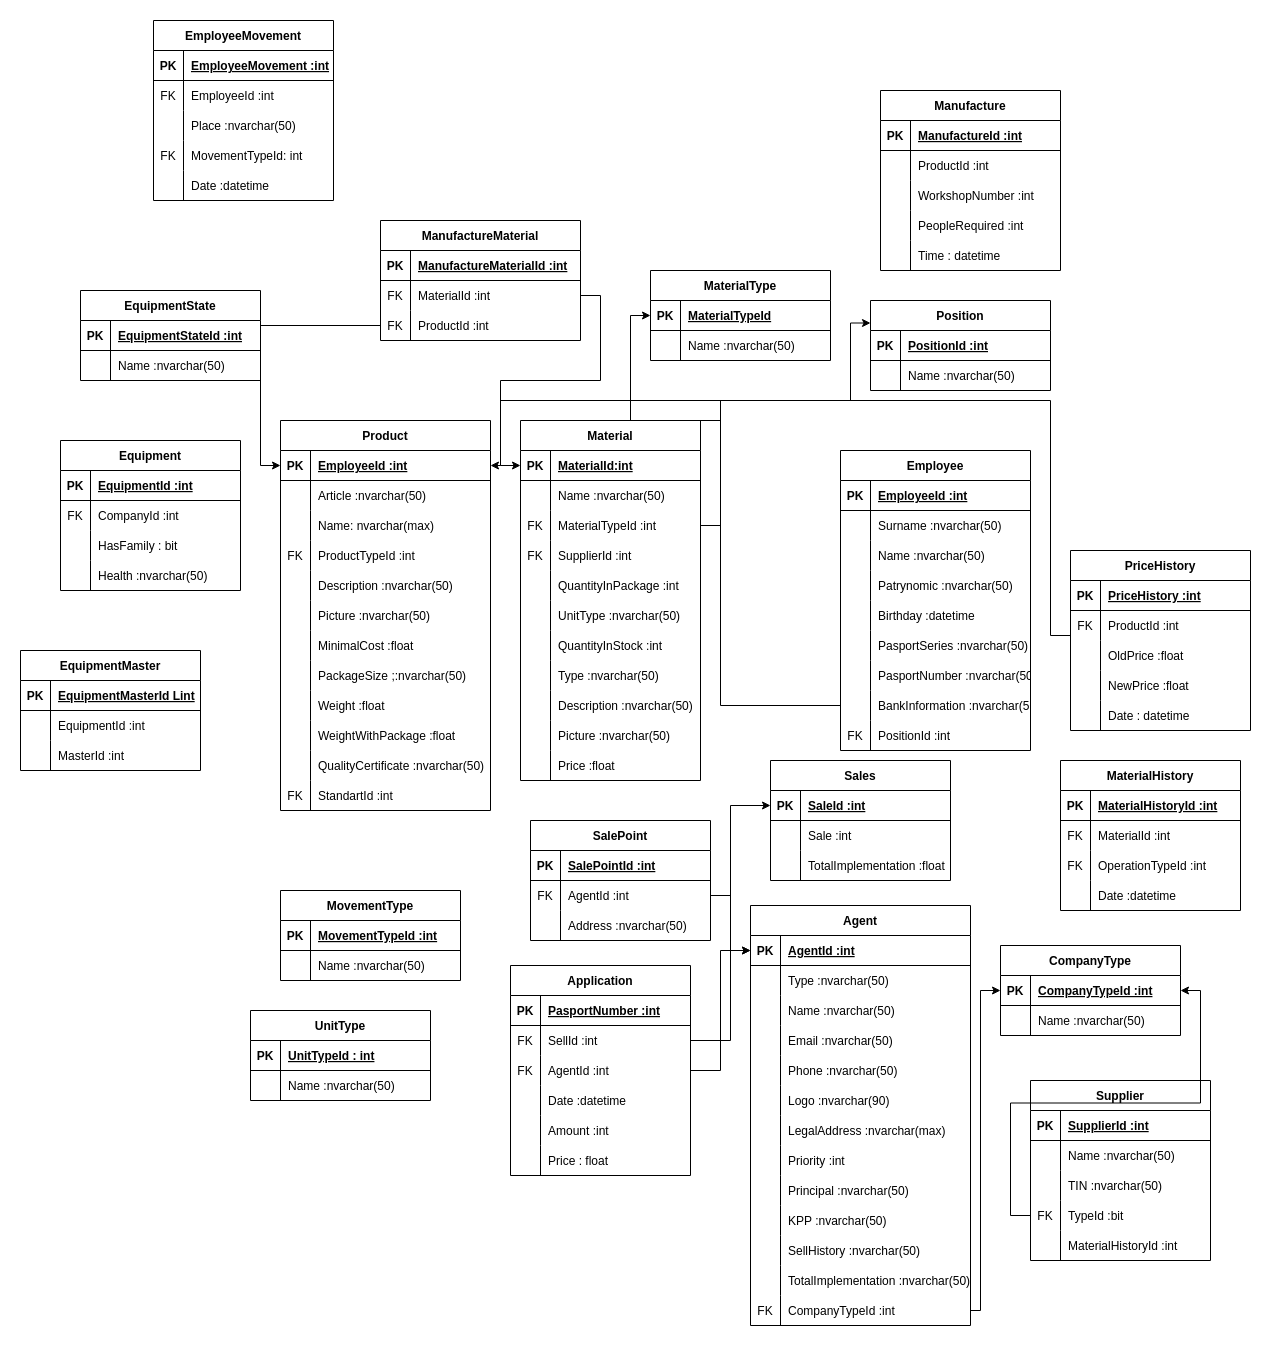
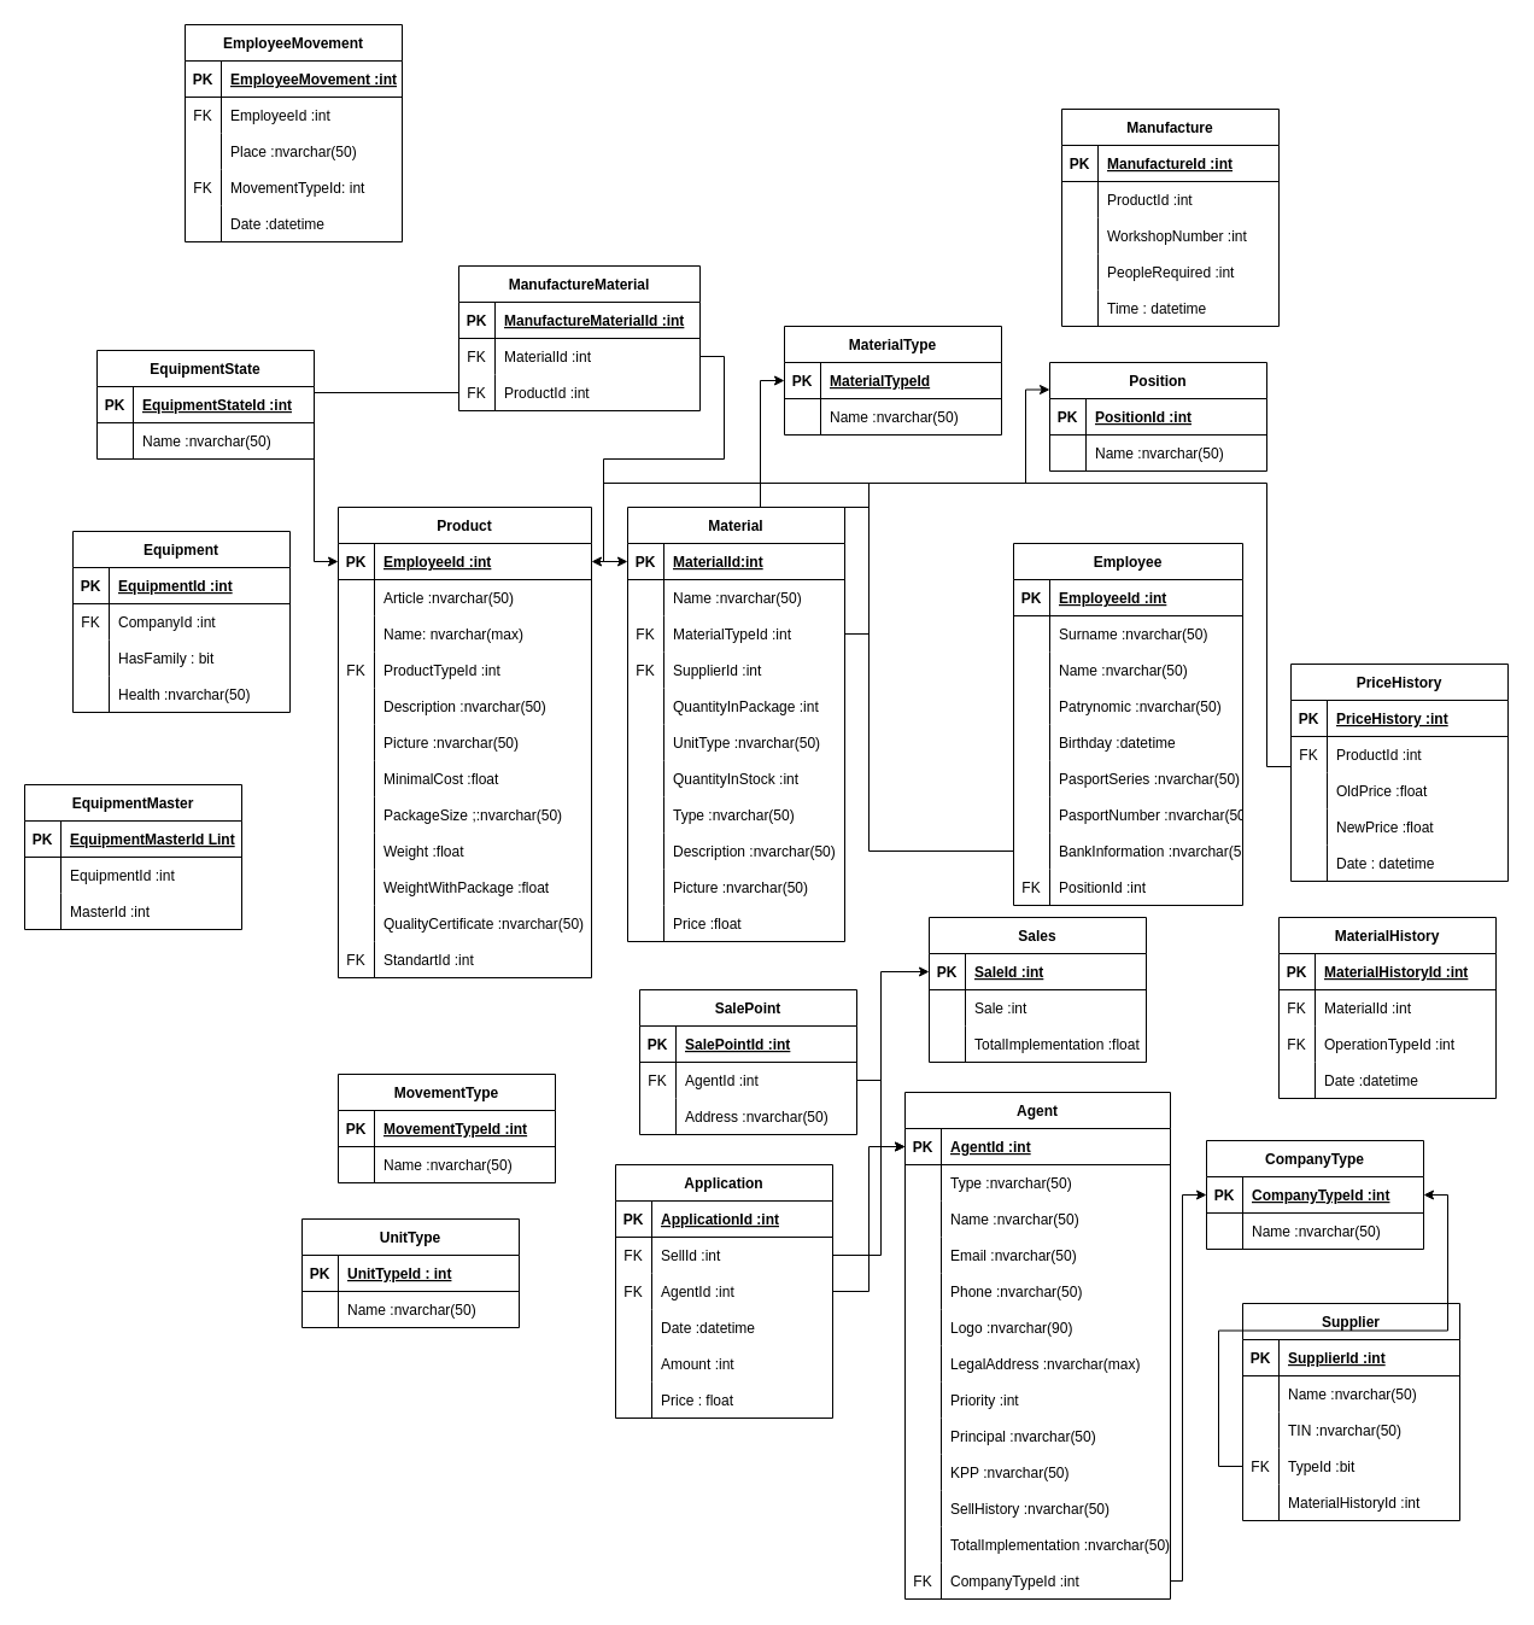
- <mxCell id="82" value="PasportNumber :int" style="shape=partialRectangle;connectable=0;fillColor=none;top=0;left=0;bottom=0;right=0;align=left;spacingLeft=6;fontStyle=5;overflow=hidden;" parent="80" vertex="1"><mxGeometry x="30" width="150" height="30" as="geometry"><mxRectangle width="150" height="30" as="alternateBounds" /></mxGeometry></mxCell>
+ <mxCell id="82" value="ApplicationId :int" style="shape=partialRectangle;connectable=0;fillColor=none;top=0;left=0;bottom=0;right=0;align=left;spacingLeft=6;fontStyle=5;overflow=hidden;" parent="80" vertex="1"><mxGeometry x="30" width="150" height="30" as="geometry"><mxRectangle width="150" height="30" as="alternateBounds" /></mxGeometry></mxCell>
